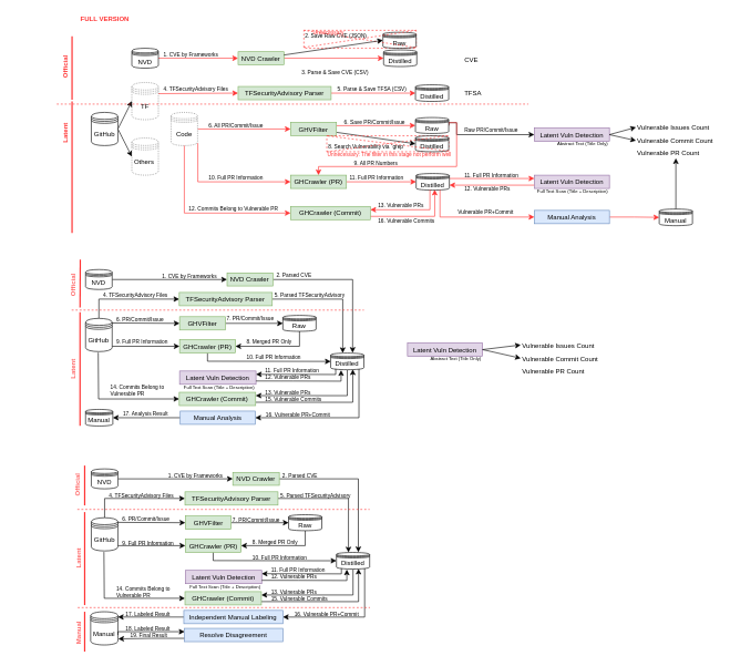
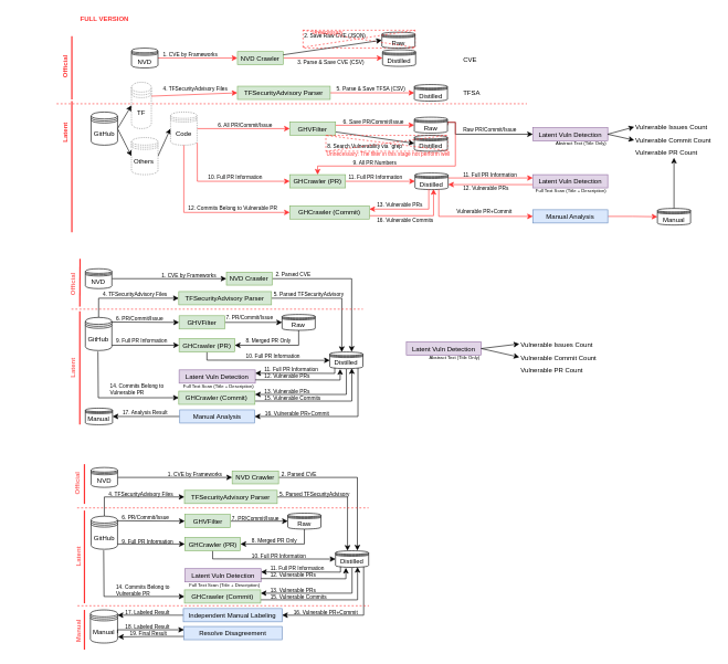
- <mxCell id="10" value="&lt;font style=&quot;font-size: 8px;&quot;&gt;3. Parse &amp;amp; Save CVE (CSV)&lt;/font&gt;" style="text;html=1;strokeColor=none;fillColor=none;align=left;verticalAlign=middle;whiteSpace=wrap;rounded=0;" parent="1" vertex="1"><mxGeometry x="452" y="100.5" width="109" height="14" as="geometry" /></mxCell>
+ <mxCell id="10" value="&lt;font style=&quot;font-size: 8px;&quot;&gt;3. Parse &amp;amp; Save CVE (CSV)&lt;/font&gt;" style="text;html=1;strokeColor=none;fillColor=none;align=left;verticalAlign=middle;whiteSpace=wrap;rounded=0;" parent="1" vertex="1"><mxGeometry x="447" y="85.5" width="109" height="14" as="geometry" /></mxCell>
- <mxCell id="6" value="&lt;font style=&quot;font-size: 10px;&quot;&gt;TF&lt;/font&gt;" style="shape=datastore;whiteSpace=wrap;html=1;dashed=1;strokeWidth=0.5;" parent="1" vertex="1"><mxGeometry x="198" y="123.5" width="40" height="56" as="geometry" /></mxCell>
+ <mxCell id="6" value="&lt;font style=&quot;font-size: 10px;&quot;&gt;TF&lt;/font&gt;" style="shape=datastore;whiteSpace=wrap;html=1;dashed=1;strokeWidth=0.5;" parent="1" vertex="1"><mxGeometry x="198" y="123.5" width="30" height="70" as="geometry" /></mxCell>
- <mxCell id="35" value="&lt;font style=&quot;font-size: 8px;&quot;&gt;6. All PR/Commit/Issue&lt;/font&gt;" style="text;html=1;strokeColor=none;fillColor=none;align=left;verticalAlign=middle;whiteSpace=wrap;rounded=0;" parent="1" vertex="1"><mxGeometry x="312" y="179.5" width="90" height="15.5" as="geometry" /></mxCell>
+ <mxCell id="35" value="&lt;font style=&quot;font-size: 8px;&quot;&gt;6. All PR/Commit/Issue&lt;/font&gt;" style="text;html=1;strokeColor=none;fillColor=none;align=left;verticalAlign=middle;whiteSpace=wrap;rounded=0;" parent="1" vertex="1"><mxGeometry x="327" y="179.5" width="90" height="15.5" as="geometry" /></mxCell>
+ <mxCell id="16" style="edgeStyle=none;rounded=0;orthogonalLoop=1;jettySize=auto;html=1;exitX=1;exitY=0.5;exitDx=0;exitDy=0;fontSize=10;fontColor=#FF3333;strokeColor=#000000;strokeWidth=1;entryX=0;entryY=0.5;entryDx=0;entryDy=0;" parent="1" source="17" target="32" edge="1"><mxGeometry relative="1" as="geometry"><mxPoint x="278" y="199.5" as="targetPoint" /></mxGeometry></mxCell>
